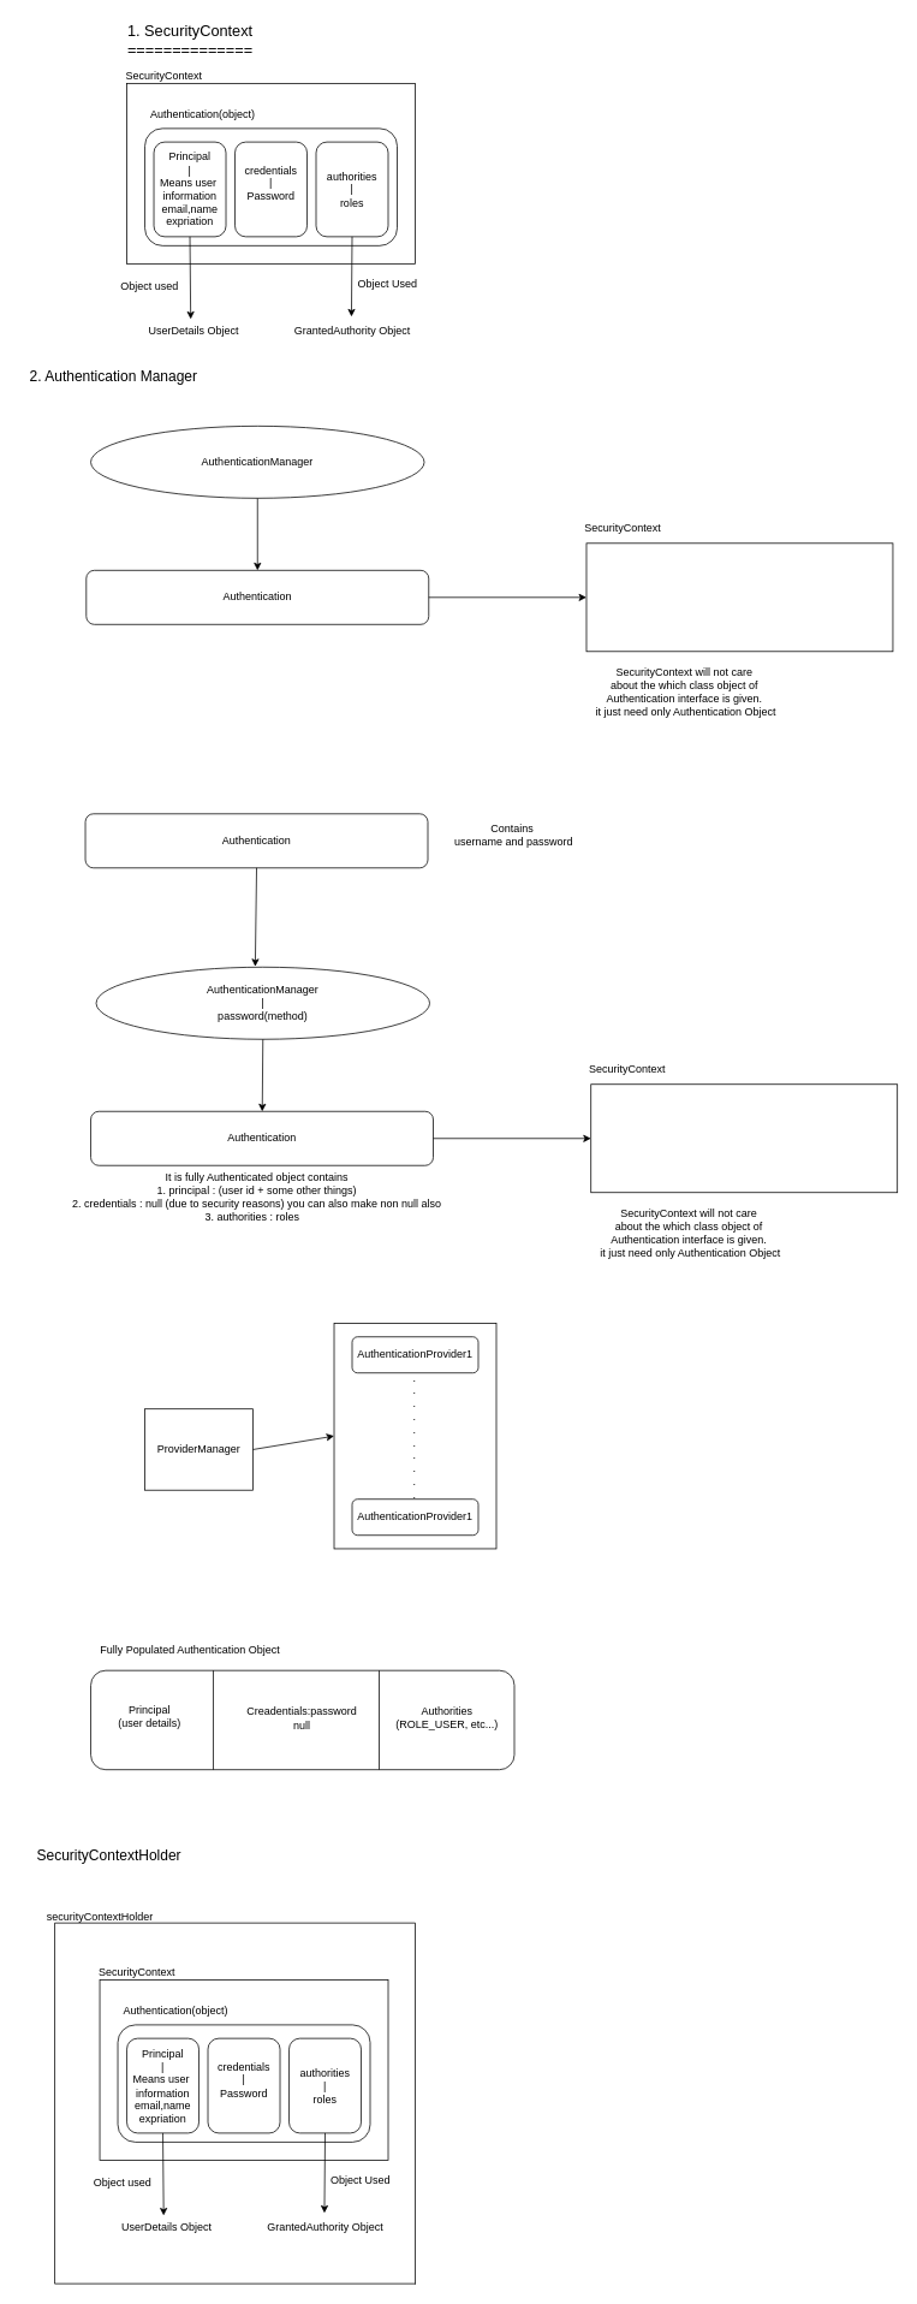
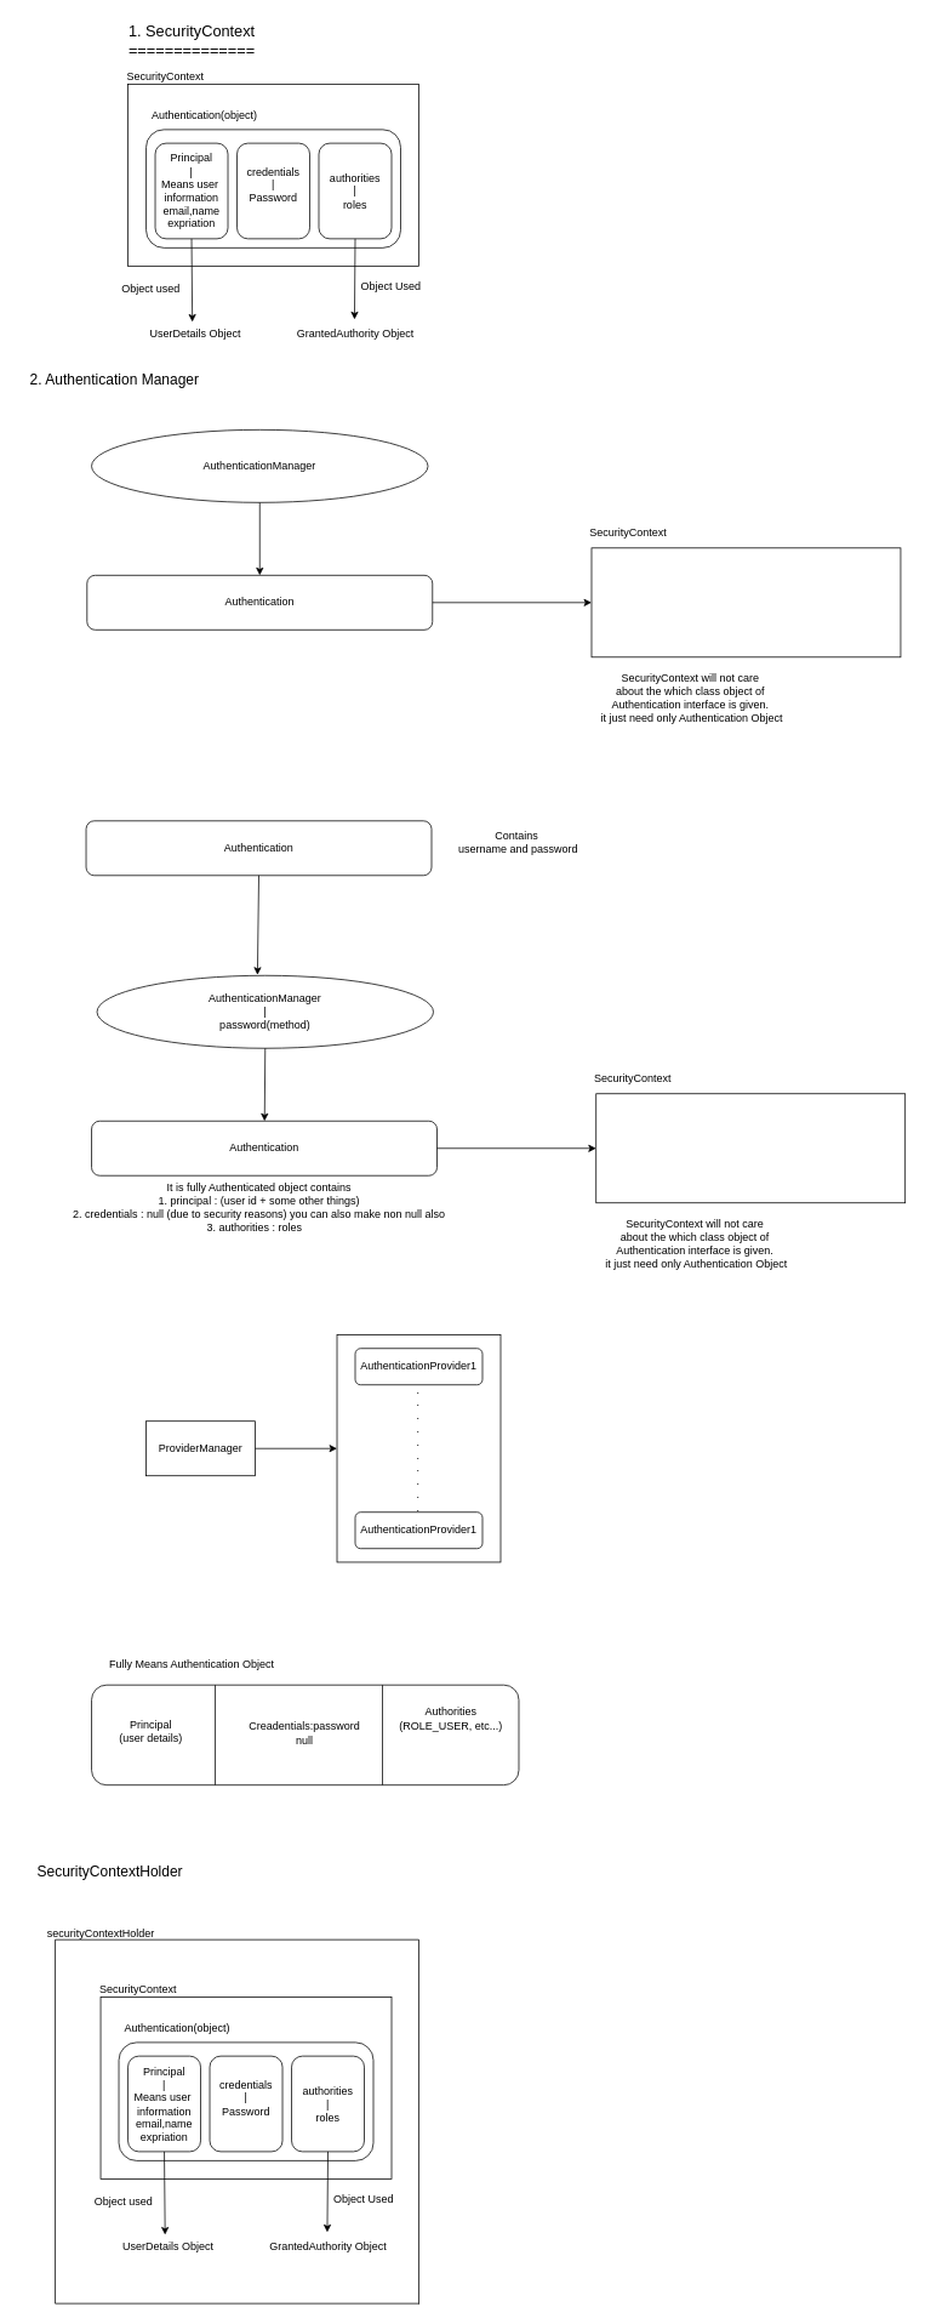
- <mxCell id="35" value="ProviderManager" style="rounded=0;whiteSpace=wrap;html=1;" vertex="1" parent="1"><mxGeometry x="160" y="1562" width="120" height="90" as="geometry" /></mxCell>
+ <mxCell id="35" value="ProviderManager" style="rounded=0;whiteSpace=wrap;html=1;" vertex="1" parent="1"><mxGeometry x="160" y="1562" width="120" height="60" as="geometry" /></mxCell>
- <mxCell id="42" value="Fully Populated Authentication Object" style="text;html=1;align=center;verticalAlign=middle;resizable=0;points=[];autosize=1;strokeColor=none;fillColor=none;" vertex="1" parent="1"><mxGeometry x="100" y="1814" width="220" height="30" as="geometry" /></mxCell>
+ <mxCell id="42" value="Fully Means Authentication Object" style="text;html=1;align=center;verticalAlign=middle;resizable=0;points=[];autosize=1;strokeColor=none;fillColor=none;" vertex="1" parent="1"><mxGeometry x="100" y="1814" width="220" height="30" as="geometry" /></mxCell>
- <mxCell id="47" value="Authorities&lt;div&gt;(ROLE_USER, etc...)&lt;/div&gt;" style="text;html=1;align=center;verticalAlign=middle;resizable=0;points=[];autosize=1;strokeColor=none;fillColor=none;" vertex="1" parent="1"><mxGeometry x="425" y="1884" width="140" height="40" as="geometry" /></mxCell>
+ <mxCell id="47" value="Authorities&lt;div&gt;(ROLE_USER, etc...)&lt;/div&gt;" style="text;html=1;align=center;verticalAlign=middle;resizable=0;points=[];autosize=1;strokeColor=none;fillColor=none;" vertex="1" parent="1"><mxGeometry x="425" y="1869" width="140" height="40" as="geometry" /></mxCell>
